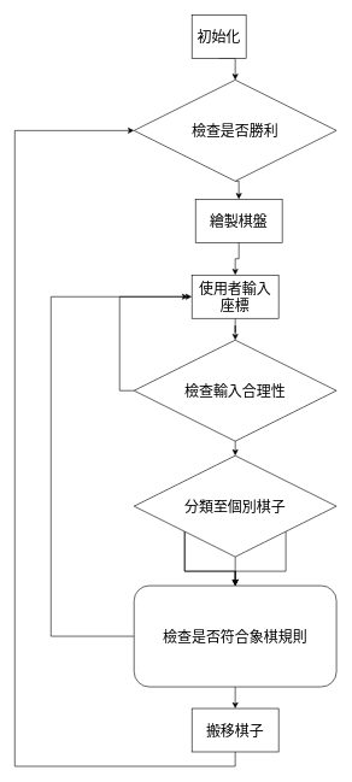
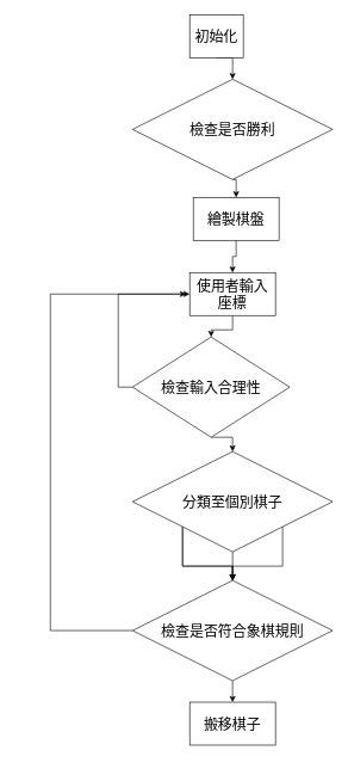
- <mxCell id="21" style="edgeStyle=orthogonalEdgeStyle;rounded=0;orthogonalLoop=1;jettySize=auto;html=1;exitX=0.5;exitY=1;exitDx=0;exitDy=0;entryX=0;entryY=0.5;entryDx=0;entryDy=0;fontSize=20;" edge="1" parent="1" source="22" target="5"><mxGeometry relative="1" as="geometry"><Array as="points"><mxPoint x="325" y="1060" /><mxPoint x="20" y="1060" /><mxPoint x="20" y="180" /></Array></mxGeometry></mxCell>
- <mxCell id="12" value="檢查輸入合理性" style="rhombus;whiteSpace=wrap;html=1;fontSize=20;" vertex="1" parent="1"><mxGeometry x="185" y="470" width="280" height="140" as="geometry" /></mxCell>
+ <mxCell id="12" value="檢查輸入合理性" style="rhombus;whiteSpace=wrap;html=1;fontSize=20;" vertex="1" parent="1"><mxGeometry x="185" y="470" width="220" height="140" as="geometry" /></mxCell>
- <mxCell id="20" value="檢查是否符合象棋規則" style="whiteSpace=wrap;html=1;fontSize=20;rounded=1;" vertex="1" parent="1"><mxGeometry x="185" y="810" width="280" height="140" as="geometry" /></mxCell>
+ <mxCell id="20" value="檢查是否符合象棋規則" style="rhombus;whiteSpace=wrap;html=1;fontSize=20;" vertex="1" parent="1"><mxGeometry x="185" y="810" width="280" height="140" as="geometry" /></mxCell>
